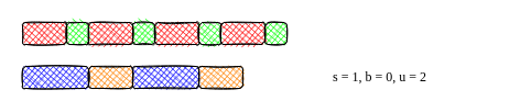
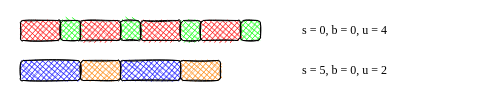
+ <mxCell id="3" value="s = 0, b = 0, u = 4" style="rounded=0;whiteSpace=wrap;html=1;fontFamily=Lucida Console;align=left;strokeColor=none;fillColor=none;" parent="2" vertex="1"><mxGeometry width="160" height="20" as="geometry" /></mxCell>
- <mxCell id="4" value="s = 1, b = 0, u = 2" style="rounded=0;whiteSpace=wrap;html=1;fontFamily=Lucida Console;align=left;strokeColor=none;fillColor=none;" parent="2" vertex="1"><mxGeometry y="40" width="160" height="20" as="geometry" /></mxCell>
+ <mxCell id="4" value="s = 5, b = 0, u = 2" style="rounded=0;whiteSpace=wrap;html=1;fontFamily=Lucida Console;align=left;strokeColor=none;fillColor=none;" parent="2" vertex="1"><mxGeometry y="40" width="160" height="20" as="geometry" /></mxCell>
